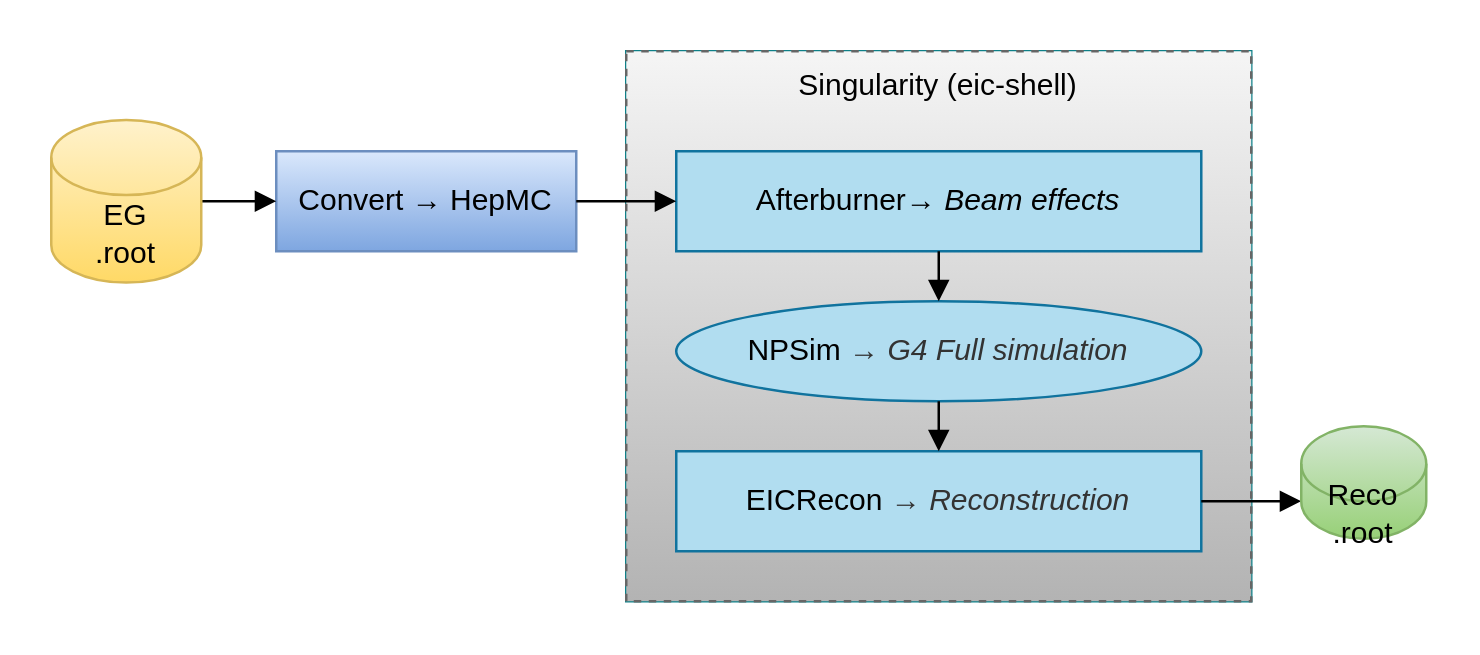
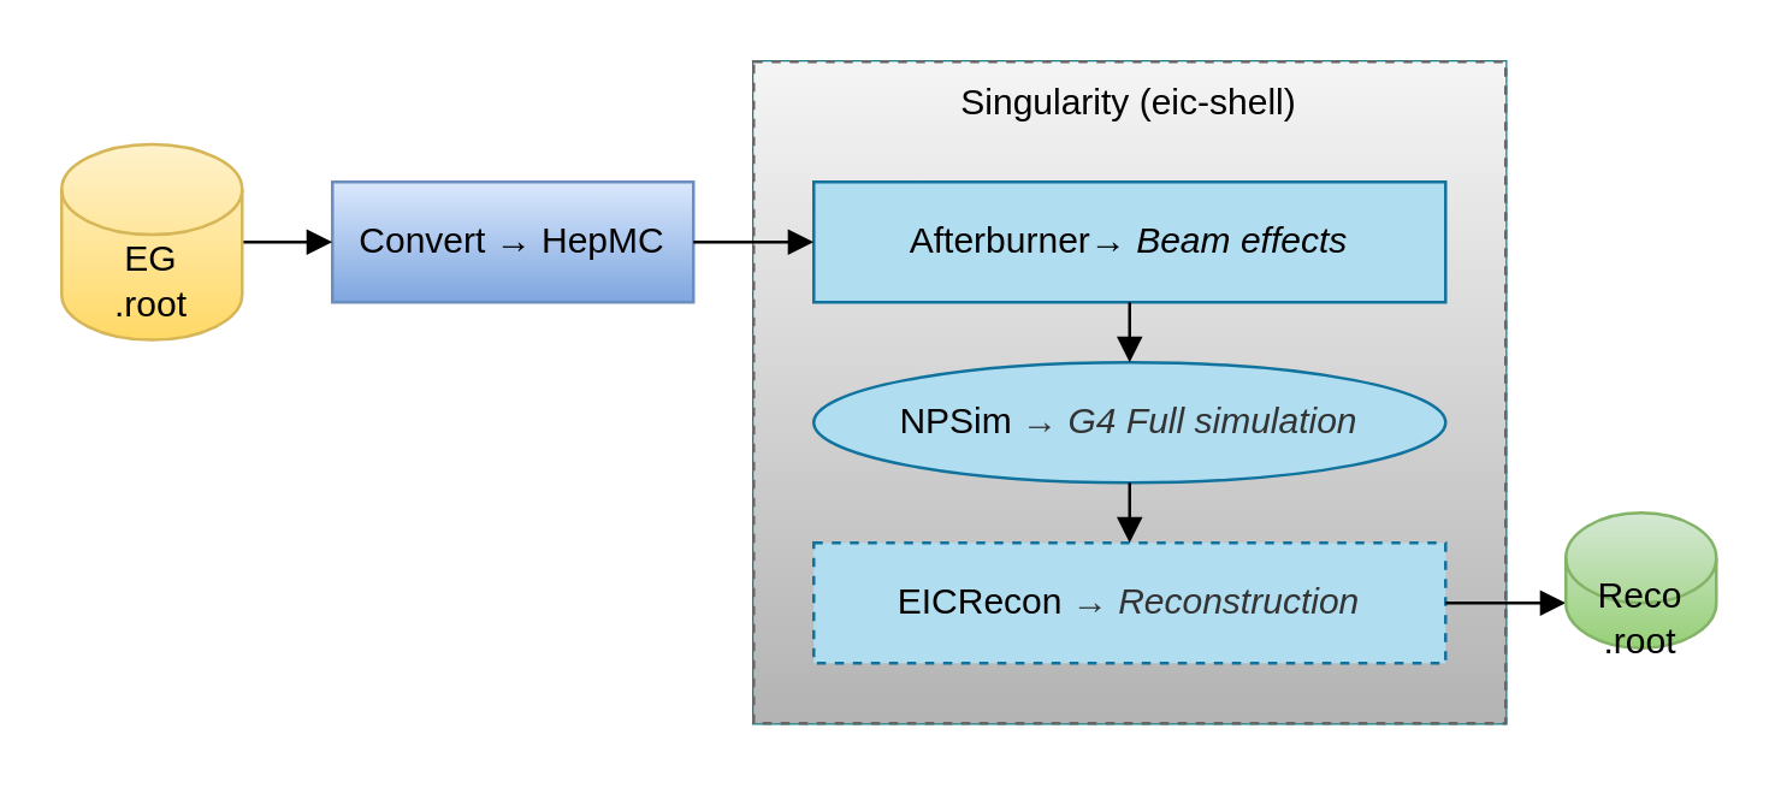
- <mxCell id="9" value="EICRecon&amp;nbsp;&lt;span&gt;&lt;i style=&quot;&quot;&gt;&lt;font style=&quot;color: rgb(51, 51, 51);&quot;&gt;→ Reconstruction&lt;/font&gt;&lt;/i&gt;&lt;/span&gt;" style="rounded=0;whiteSpace=wrap;html=1;align=center;verticalAlign=middle;fillColor=#b1ddf0;strokeColor=#10739e;" parent="6" vertex="1"><mxGeometry x="20" y="160" width="210.01" height="40" as="geometry" /></mxCell>
+ <mxCell id="9" value="EICRecon&amp;nbsp;&lt;span&gt;&lt;i style=&quot;&quot;&gt;&lt;font style=&quot;color: rgb(51, 51, 51);&quot;&gt;→ Reconstruction&lt;/font&gt;&lt;/i&gt;&lt;/span&gt;" style="rounded=0;whiteSpace=wrap;html=1;align=center;verticalAlign=middle;fillColor=#b1ddf0;strokeColor=#10739e;dashed=1;" parent="6" vertex="1"><mxGeometry x="20" y="160" width="210.01" height="40" as="geometry" /></mxCell>
